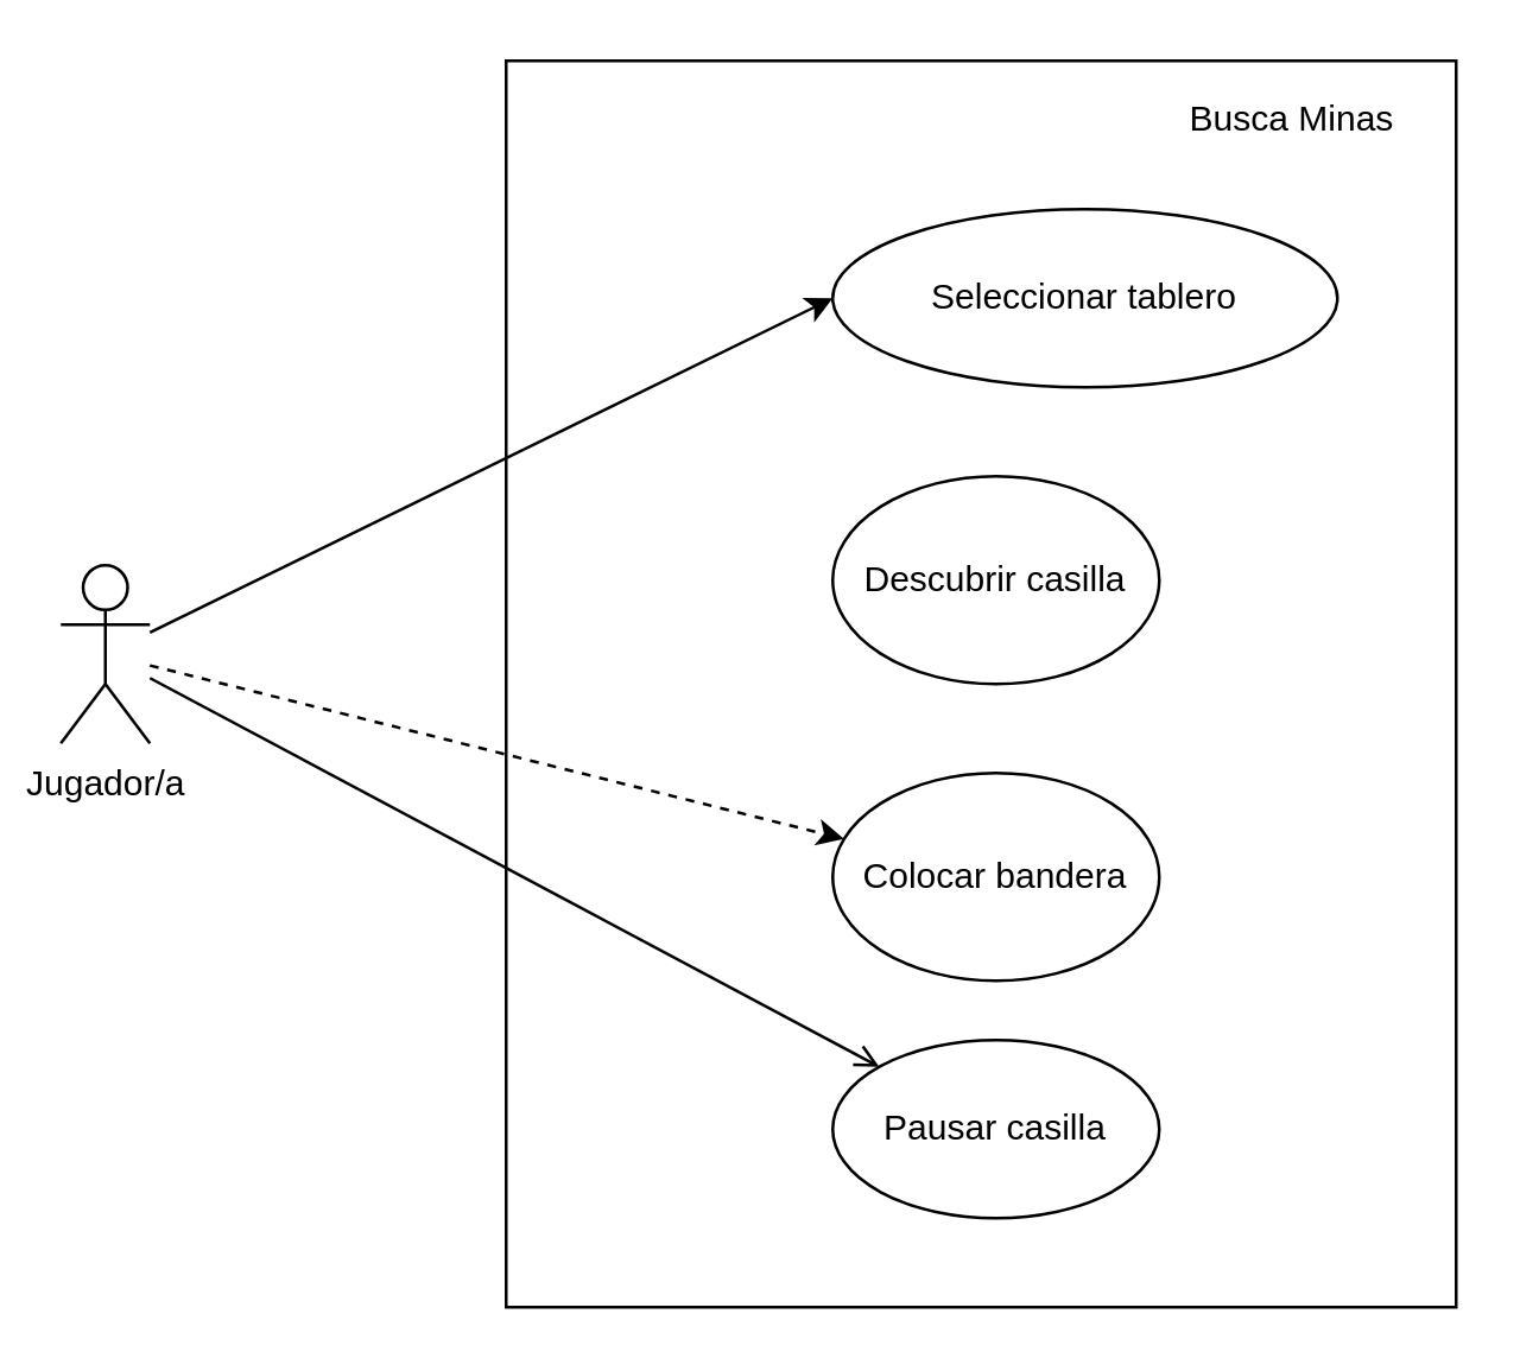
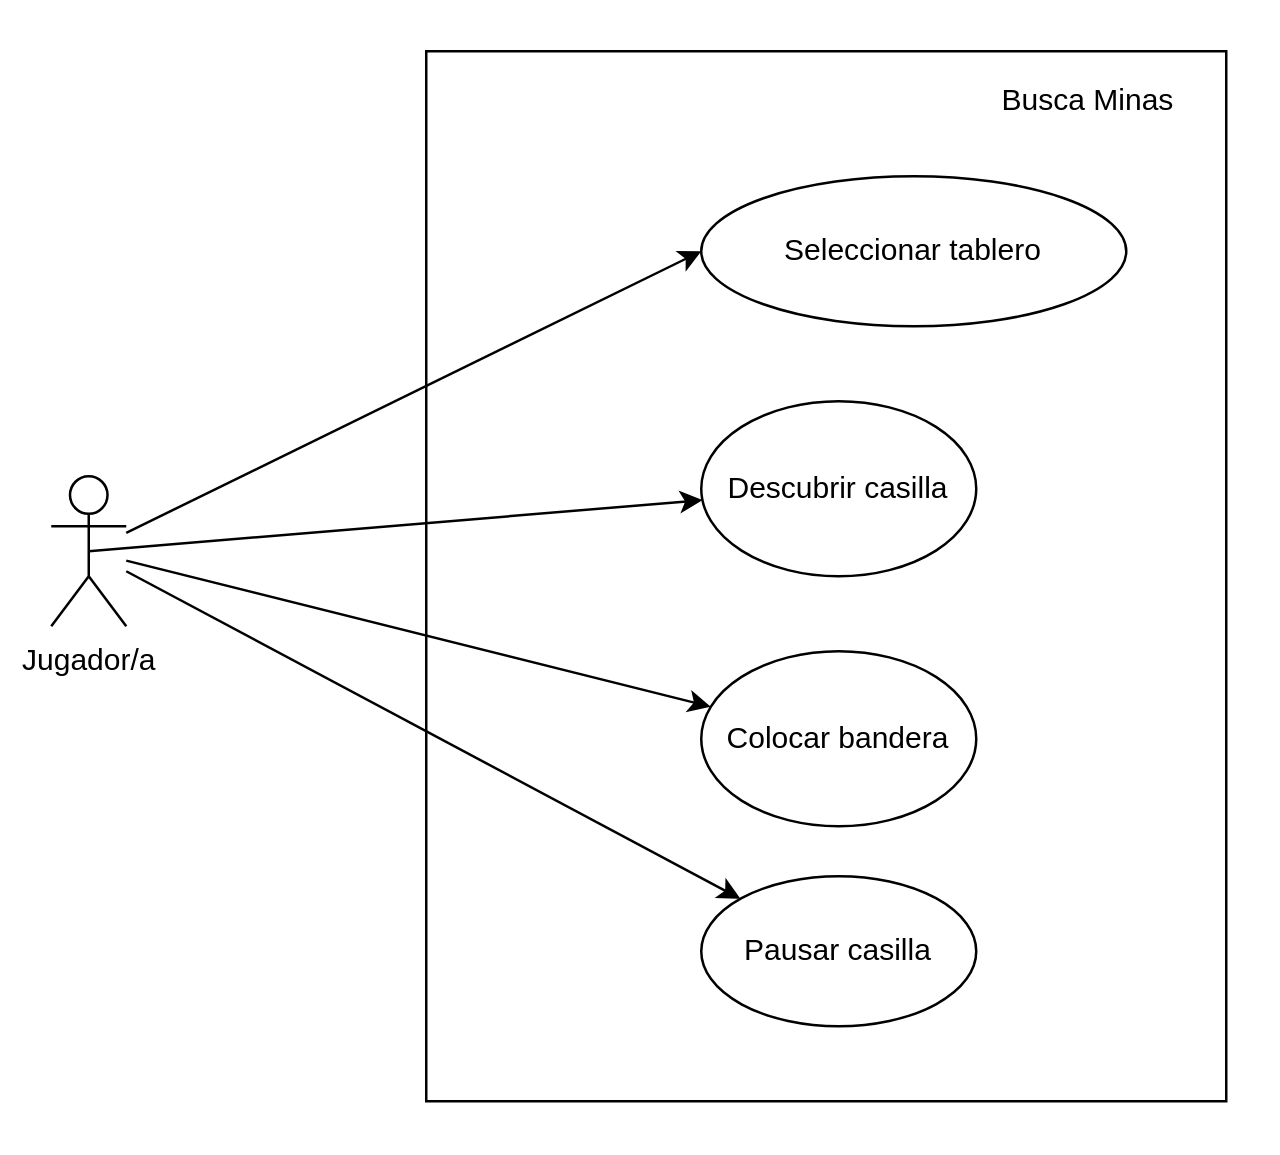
+ <mxCell id="10" value="" style="endArrow=classic;html=1;exitX=0.5;exitY=0.5;exitDx=0;exitDy=0;exitPerimeter=0;" edge="1" parent="1" source="2" target="5"><mxGeometry width="50" height="50" relative="1" as="geometry"><mxPoint x="140" y="250" as="sourcePoint" /><mxPoint x="190" y="200" as="targetPoint" /></mxGeometry></mxCell>
- <mxCell id="11" value="" style="endArrow=classic;html=1;dashed=1;" edge="1" parent="1" source="2" target="6"><mxGeometry width="50" height="50" relative="1" as="geometry"><mxPoint x="140" y="290" as="sourcePoint" /><mxPoint x="190" y="240" as="targetPoint" /></mxGeometry></mxCell>
+ <mxCell id="11" value="" style="endArrow=classic;html=1;" edge="1" parent="1" source="2" target="6"><mxGeometry width="50" height="50" relative="1" as="geometry"><mxPoint x="140" y="290" as="sourcePoint" /><mxPoint x="190" y="240" as="targetPoint" /></mxGeometry></mxCell>
- <mxCell id="12" value="" style="endArrow=open;html=1;" edge="1" parent="1" source="2" target="7"><mxGeometry width="50" height="50" relative="1" as="geometry"><mxPoint x="160" y="330" as="sourcePoint" /><mxPoint x="210" y="280" as="targetPoint" /></mxGeometry></mxCell>
+ <mxCell id="12" value="" style="endArrow=classic;html=1;" edge="1" parent="1" source="2" target="7"><mxGeometry width="50" height="50" relative="1" as="geometry"><mxPoint x="160" y="330" as="sourcePoint" /><mxPoint x="210" y="280" as="targetPoint" /></mxGeometry></mxCell>
